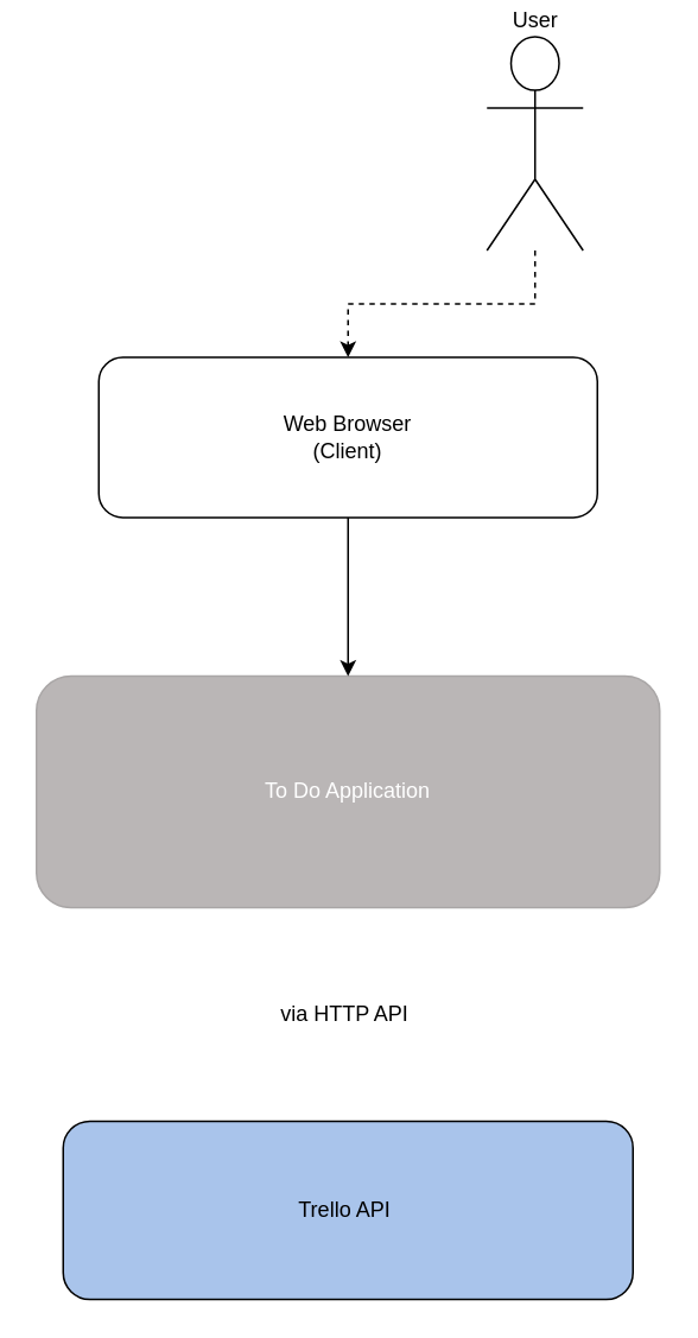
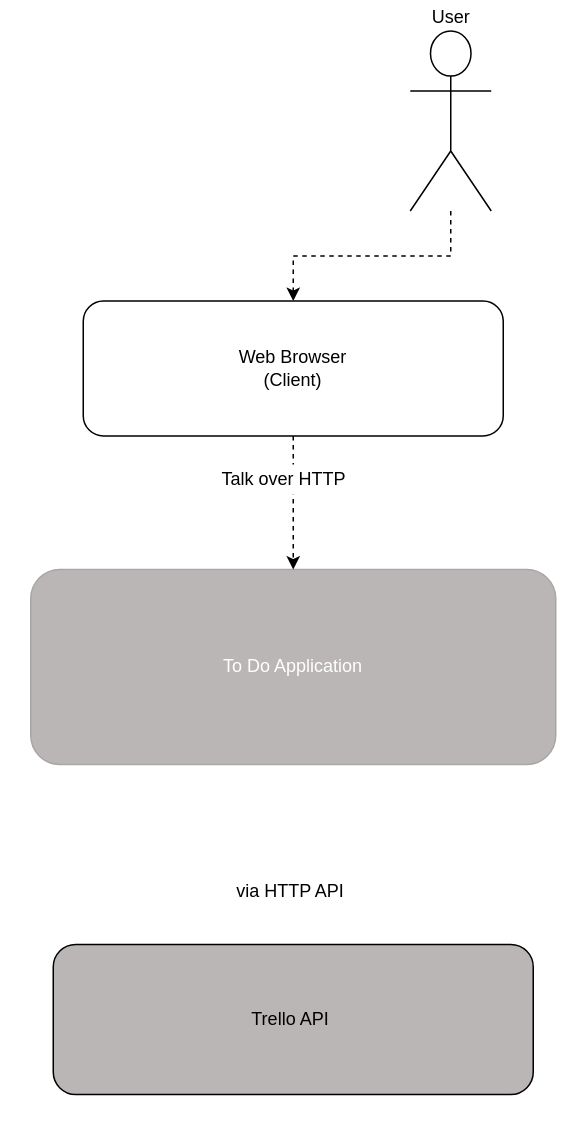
+ <mxCell id="8" value="Talk over HTTP" style="text;html=1;align=center;verticalAlign=middle;whiteSpace=wrap;rounded=0;fillColor=default;" vertex="1" parent="1"><mxGeometry x="134" y="309" width="110" height="20" as="geometry" /></mxCell>
- <mxCell id="5" style="edgeStyle=orthogonalEdgeStyle;rounded=0;orthogonalLoop=1;jettySize=auto;html=1;exitX=0.5;exitY=1;exitDx=0;exitDy=0;dashed=0;" edge="1" parent="1" source="6" target="2"><mxGeometry relative="1" as="geometry" /></mxCell>
+ <mxCell id="5" style="edgeStyle=orthogonalEdgeStyle;rounded=0;orthogonalLoop=1;jettySize=auto;html=1;exitX=0.5;exitY=1;exitDx=0;exitDy=0;dashed=1;" edge="1" parent="1" source="6" target="2"><mxGeometry relative="1" as="geometry" /></mxCell>
- <mxCell id="9" value="via HTTP API&amp;nbsp;" style="text;html=1;align=center;verticalAlign=middle;whiteSpace=wrap;rounded=0;fillColor=default;" vertex="1" parent="1"><mxGeometry x="140" y="559" width="110" height="20" as="geometry" /></mxCell>
+ <mxCell id="9" value="via HTTP API&amp;nbsp;" style="text;html=1;align=center;verticalAlign=middle;whiteSpace=wrap;rounded=0;fillColor=default;" vertex="1" parent="1"><mxGeometry x="140" y="584" width="110" height="20" as="geometry" /></mxCell>
- <mxCell id="7" value="Trello API&amp;nbsp;" style="rounded=1;whiteSpace=wrap;html=1;fillColor=#A9C4EB;" vertex="1" parent="1"><mxGeometry x="35" y="629" width="320" height="100" as="geometry" /></mxCell>
+ <mxCell id="7" value="Trello API&amp;nbsp;" style="rounded=1;whiteSpace=wrap;html=1;fillColor=#bab6b6;" vertex="1" parent="1"><mxGeometry x="35" y="629" width="320" height="100" as="geometry" /></mxCell>
